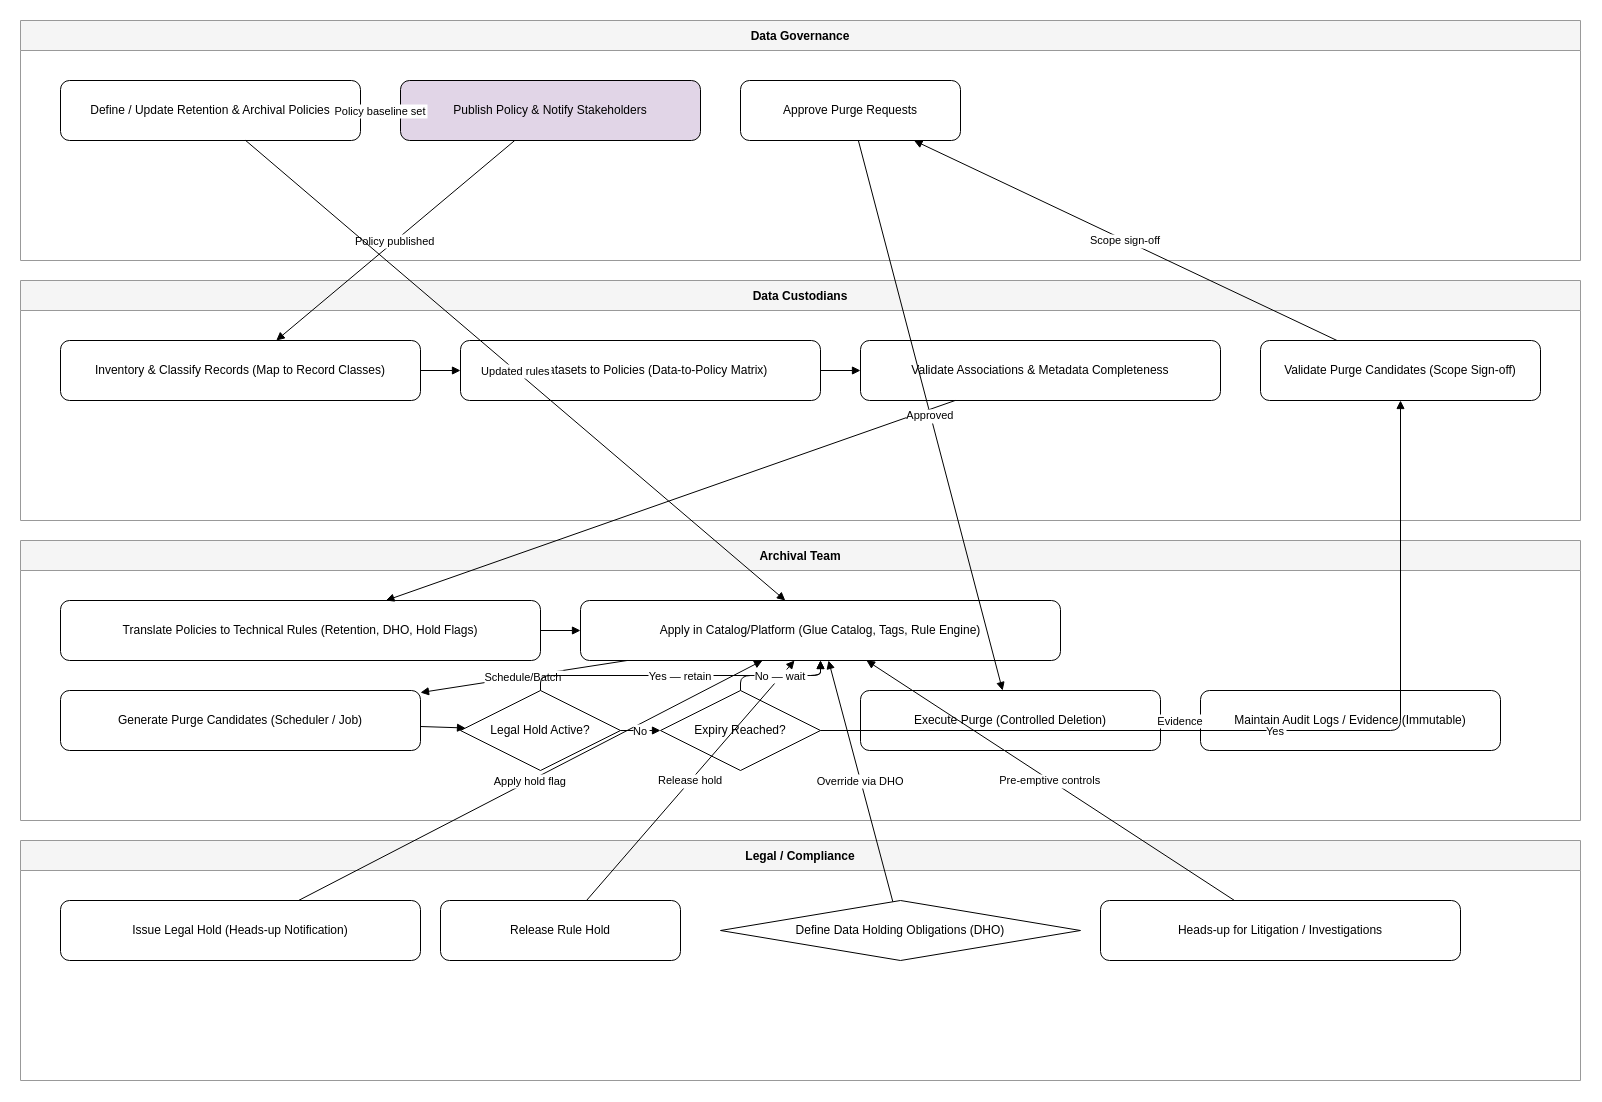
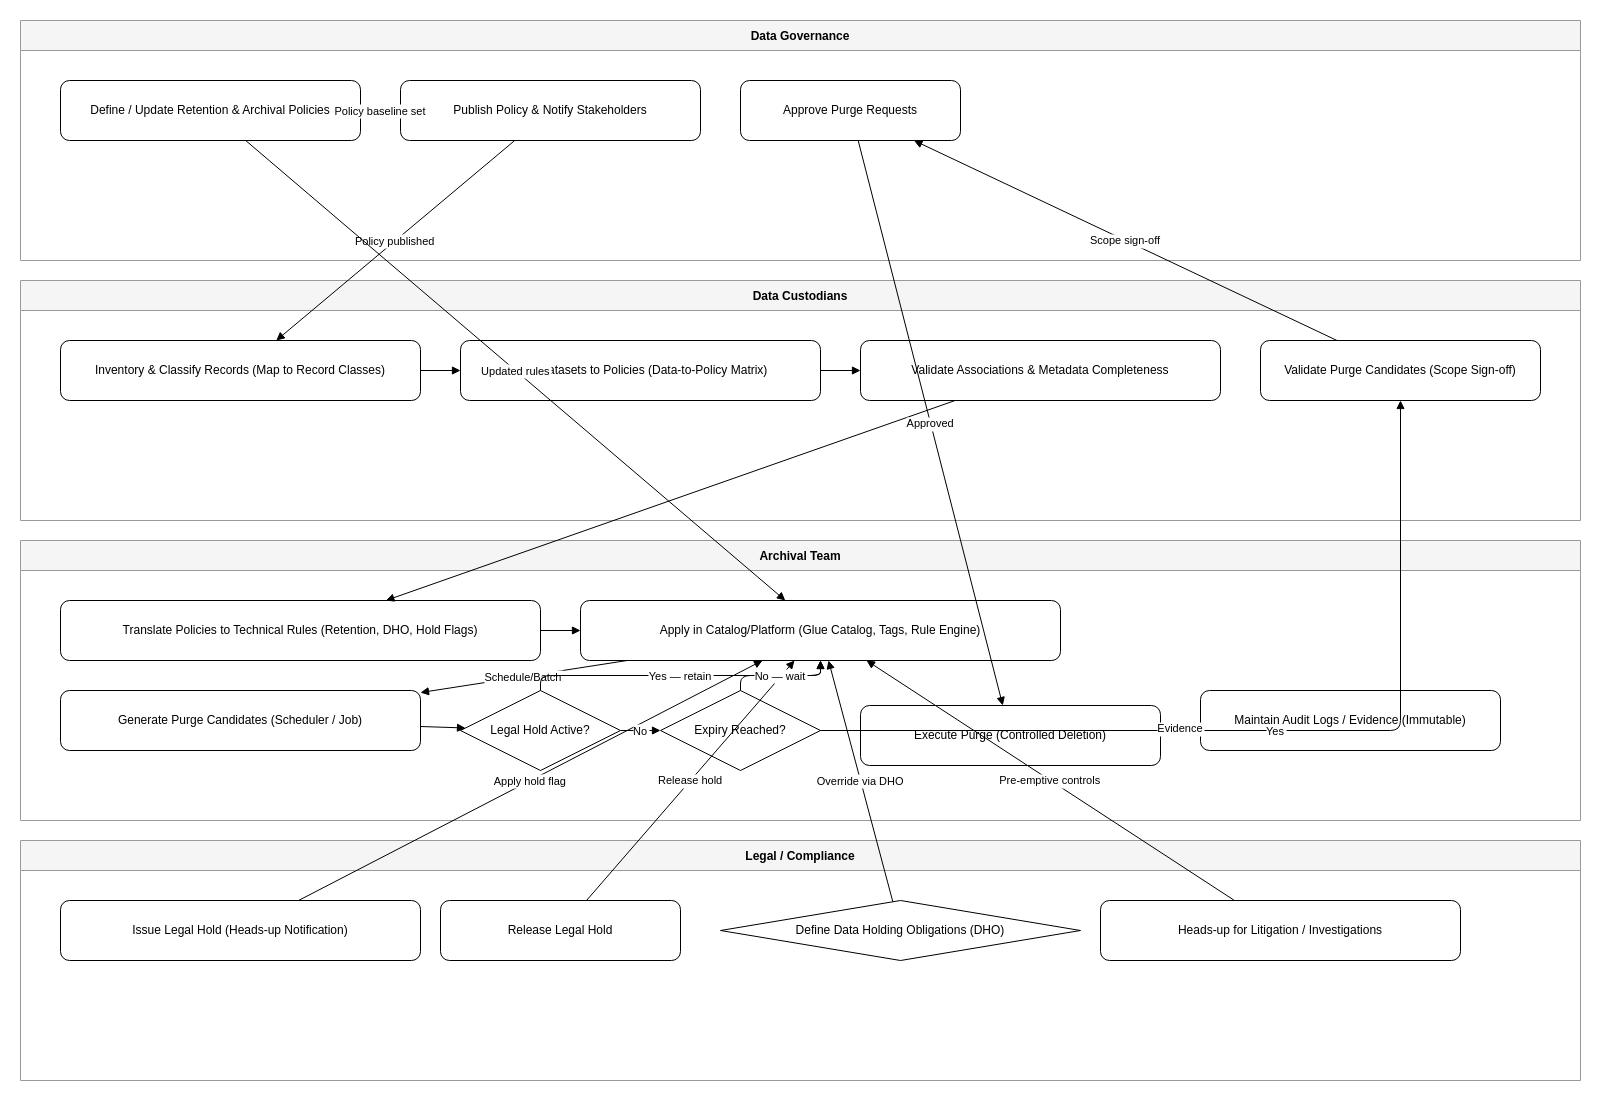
- <mxCell id="7" value="Publish Policy &amp; Notify Stakeholders" style="rounded=1;whiteSpace=wrap;html=1;fillColor=#e1d5e7;" vertex="1" parent="2"><mxGeometry x="380" y="60" width="300" height="60" as="geometry" /></mxCell>
+ <mxCell id="7" value="Publish Policy &amp; Notify Stakeholders" style="rounded=1;whiteSpace=wrap;html=1;" vertex="1" parent="2"><mxGeometry x="380" y="60" width="300" height="60" as="geometry" /></mxCell>
- <mxCell id="18" value="Execute Purge (Controlled Deletion)" style="rounded=1;whiteSpace=wrap;html=1;" vertex="1" parent="4"><mxGeometry x="840" y="150" width="300" height="60" as="geometry" /></mxCell>
+ <mxCell id="18" value="Execute Purge (Controlled Deletion)" style="rounded=1;whiteSpace=wrap;html=1;" vertex="1" parent="4"><mxGeometry x="840" y="165" width="300" height="60" as="geometry" /></mxCell>
- <mxCell id="21" value="Release Rule Hold" style="rounded=1;whiteSpace=wrap;html=1;" vertex="1" parent="5"><mxGeometry x="420" y="60" width="240" height="60" as="geometry" /></mxCell>
+ <mxCell id="21" value="Release Legal Hold" style="rounded=1;whiteSpace=wrap;html=1;" vertex="1" parent="5"><mxGeometry x="420" y="60" width="240" height="60" as="geometry" /></mxCell>
